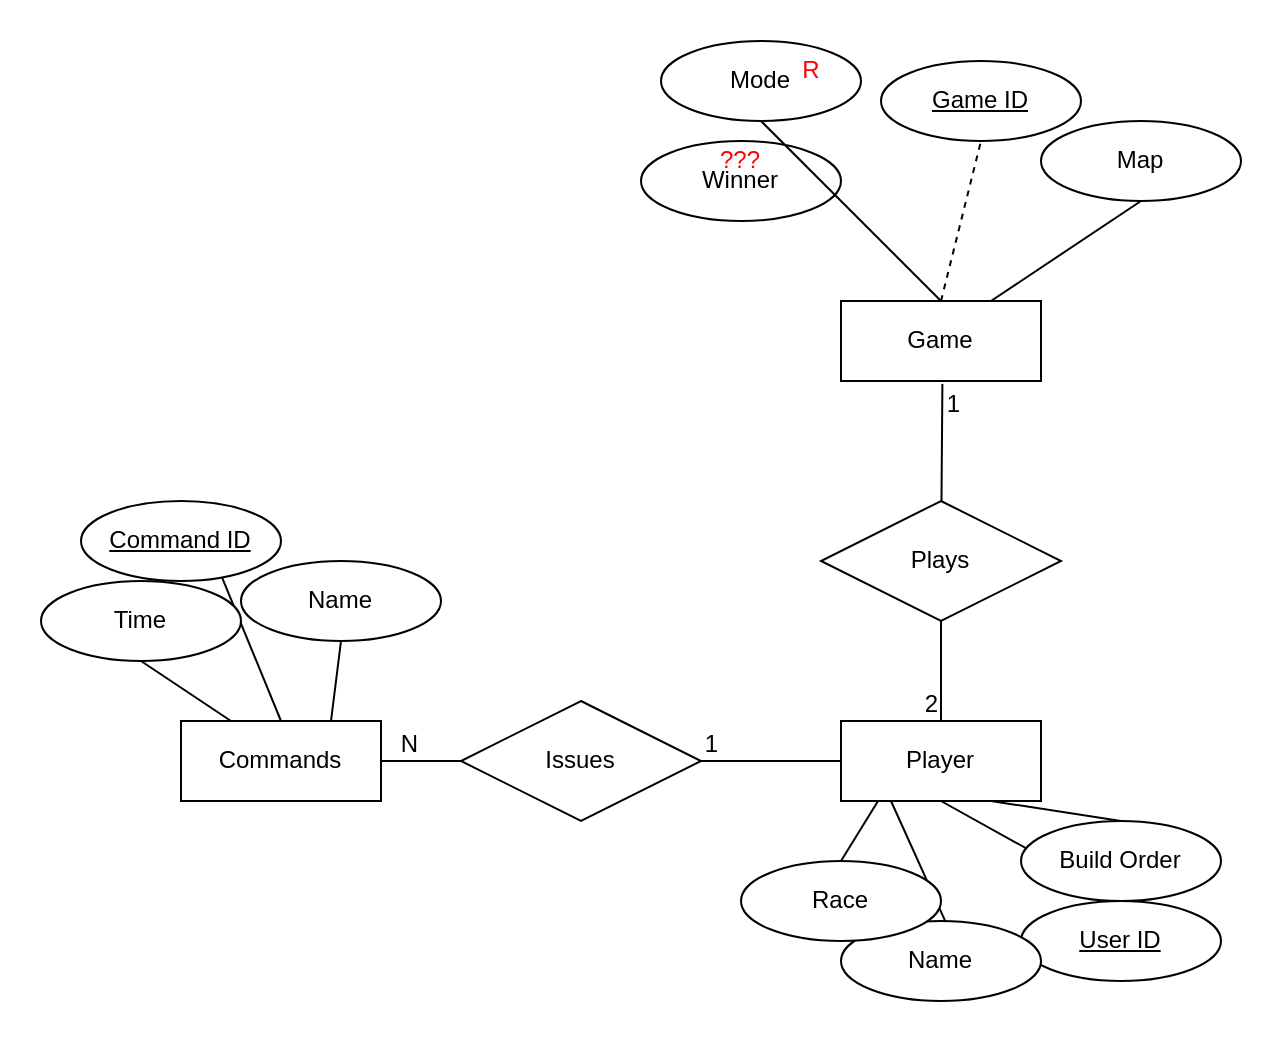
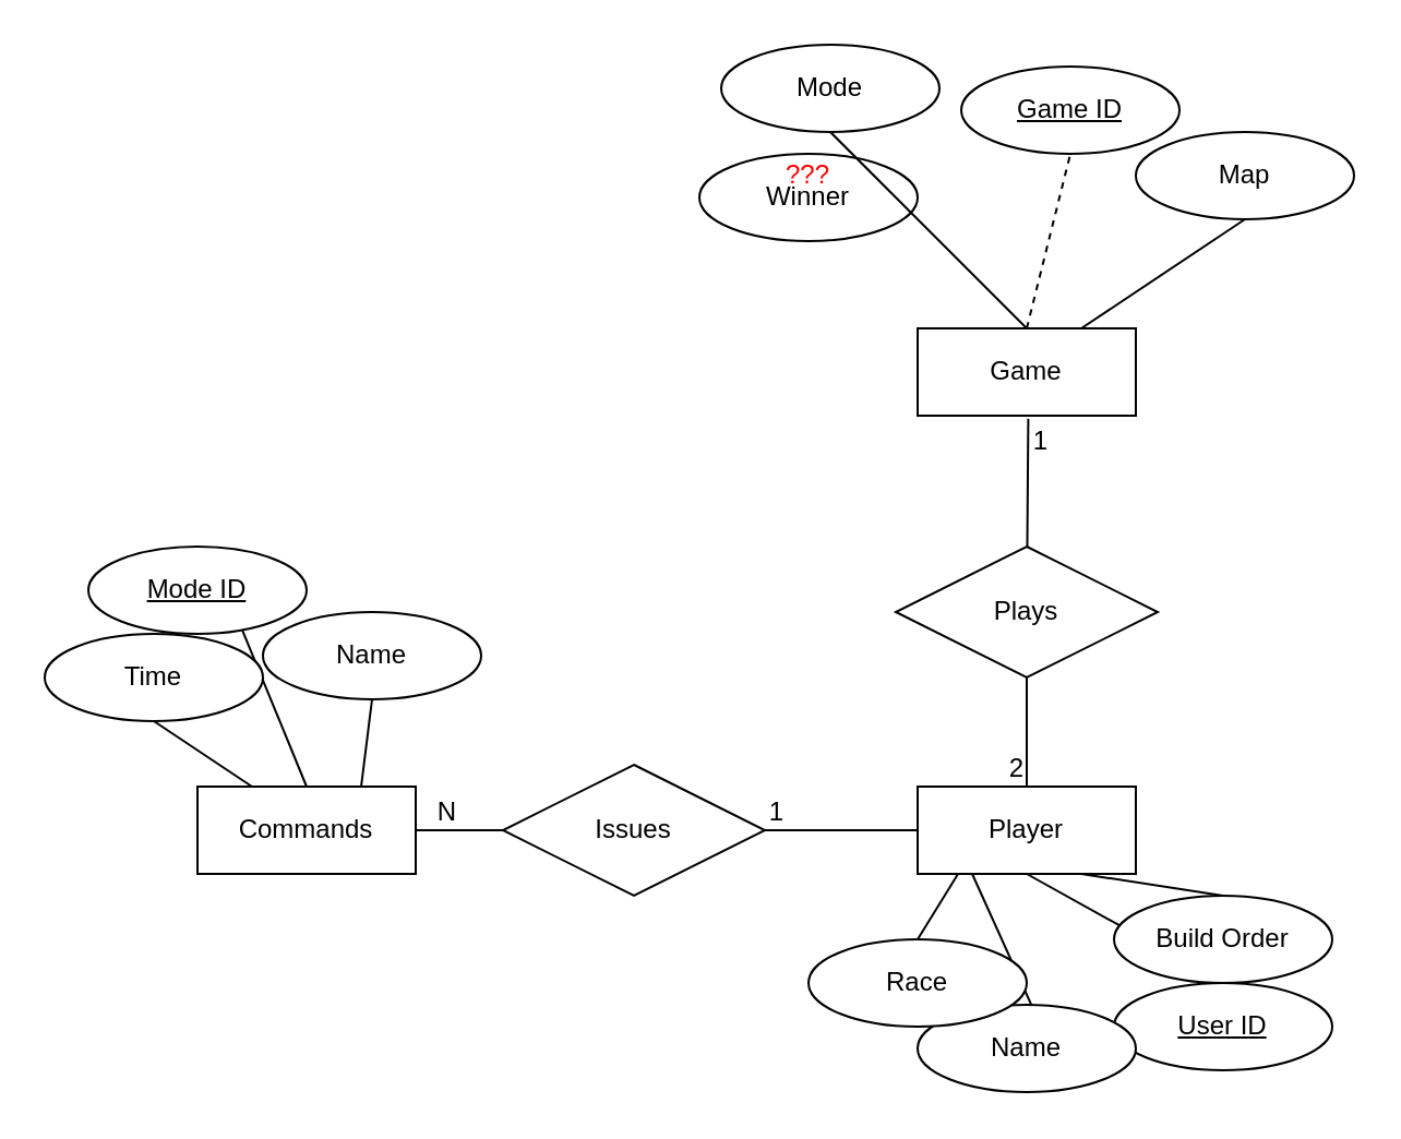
- <mxCell id="29" value="&lt;font color=&quot;#ff0000&quot;&gt;R&lt;/font&gt;" style="text;html=1;align=center;verticalAlign=middle;resizable=0;points=[];autosize=1;strokeColor=none;fillColor=none;" vertex="1" parent="1"><mxGeometry x="390" y="20" width="30" height="30" as="geometry" /></mxCell>
- <mxCell id="3" value="Command ID" style="ellipse;whiteSpace=wrap;html=1;align=center;fontStyle=4;" vertex="1" parent="1"><mxGeometry x="40" y="250" width="100" height="40" as="geometry" /></mxCell>
+ <mxCell id="3" value="Mode ID" style="ellipse;whiteSpace=wrap;html=1;align=center;fontStyle=4;" vertex="1" parent="1"><mxGeometry x="40" y="250" width="100" height="40" as="geometry" /></mxCell>
